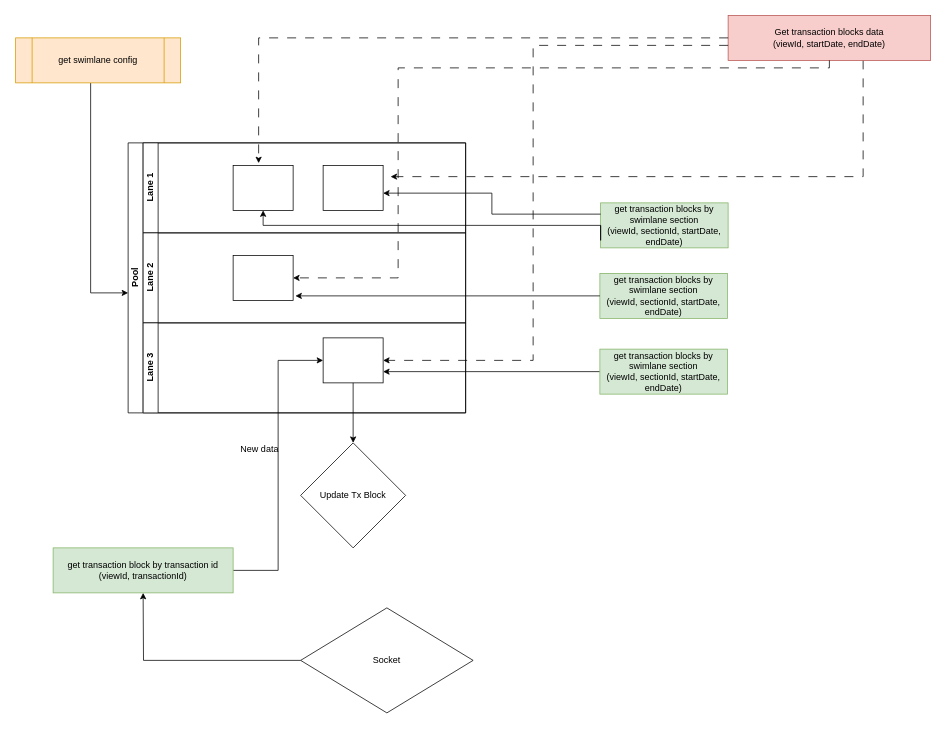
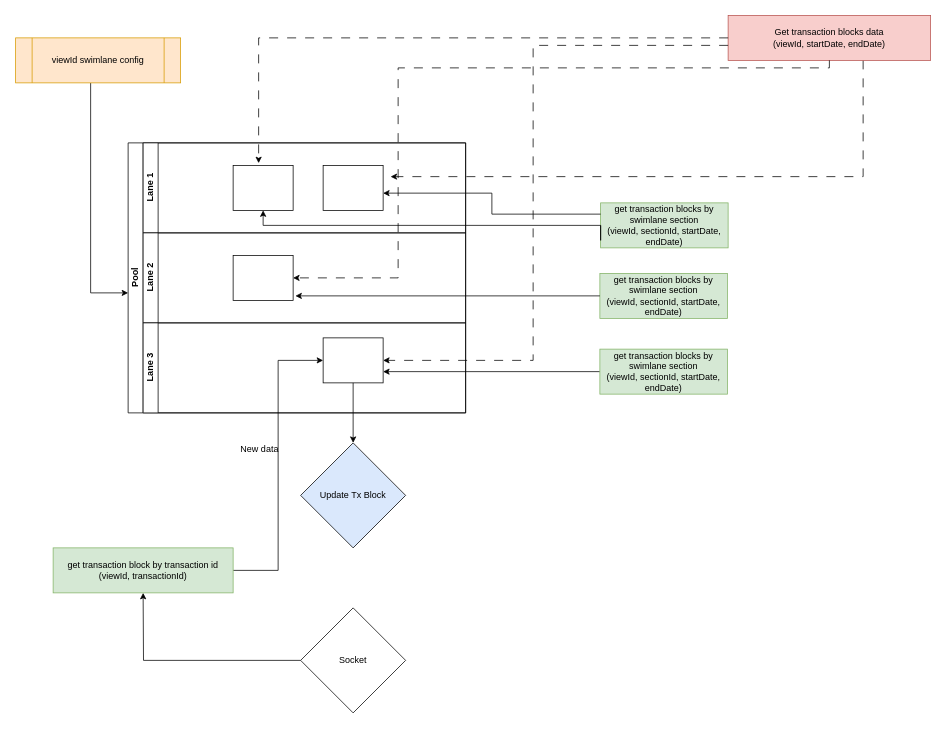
- <mxCell id="11" value="get swimlane config" style="shape=process;whiteSpace=wrap;html=1;backgroundOutline=1;fillColor=#ffe6cc;strokeColor=#d79b00;" vertex="1" parent="1"><mxGeometry x="20" y="50" width="220" height="60" as="geometry" /></mxCell>
+ <mxCell id="11" value="viewId swimlane config" style="shape=process;whiteSpace=wrap;html=1;backgroundOutline=1;fillColor=#ffe6cc;strokeColor=#d79b00;" vertex="1" parent="1"><mxGeometry x="20" y="50" width="220" height="60" as="geometry" /></mxCell>
- <mxCell id="25" value="Update Tx Block" style="rhombus;whiteSpace=wrap;html=1;" vertex="1" parent="1"><mxGeometry x="400" y="590" width="140" height="140" as="geometry" /></mxCell>
+ <mxCell id="25" value="Update Tx Block" style="rhombus;whiteSpace=wrap;html=1;fillColor=#dae8fc;" vertex="1" parent="1"><mxGeometry x="400" y="590" width="140" height="140" as="geometry" /></mxCell>
- <mxCell id="27" value="Socket" style="rhombus;whiteSpace=wrap;html=1;" vertex="1" parent="1"><mxGeometry x="400" y="810" width="230" height="140" as="geometry" /></mxCell>
+ <mxCell id="27" value="Socket" style="rhombus;whiteSpace=wrap;html=1;" vertex="1" parent="1"><mxGeometry x="400" y="810" width="140" height="140" as="geometry" /></mxCell>
